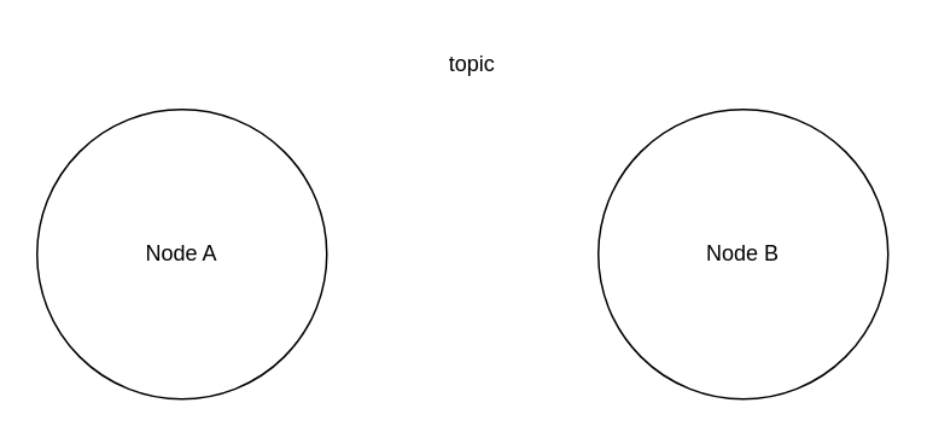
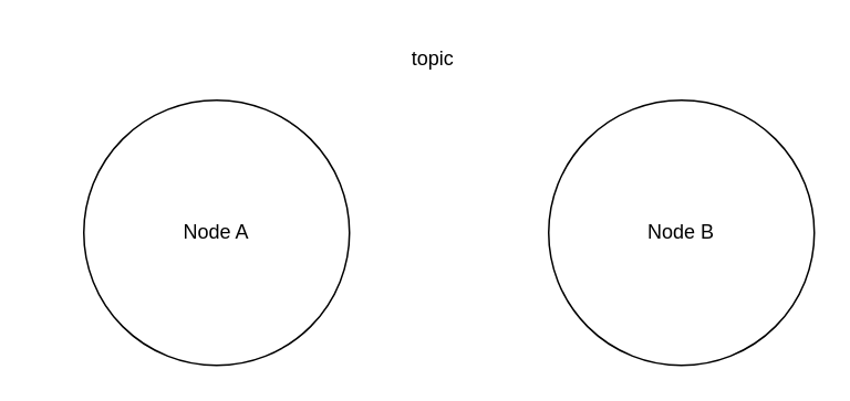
- <mxCell id="2" value="Node A" style="ellipse;whiteSpace=wrap;html=1;aspect=fixed;" vertex="1" parent="1"><mxGeometry x="20" y="60" width="160" height="160" as="geometry" /></mxCell>
+ <mxCell id="2" value="Node A" style="ellipse;whiteSpace=wrap;html=1;aspect=fixed;" vertex="1" parent="1"><mxGeometry x="50" y="60" width="160" height="160" as="geometry" /></mxCell>
